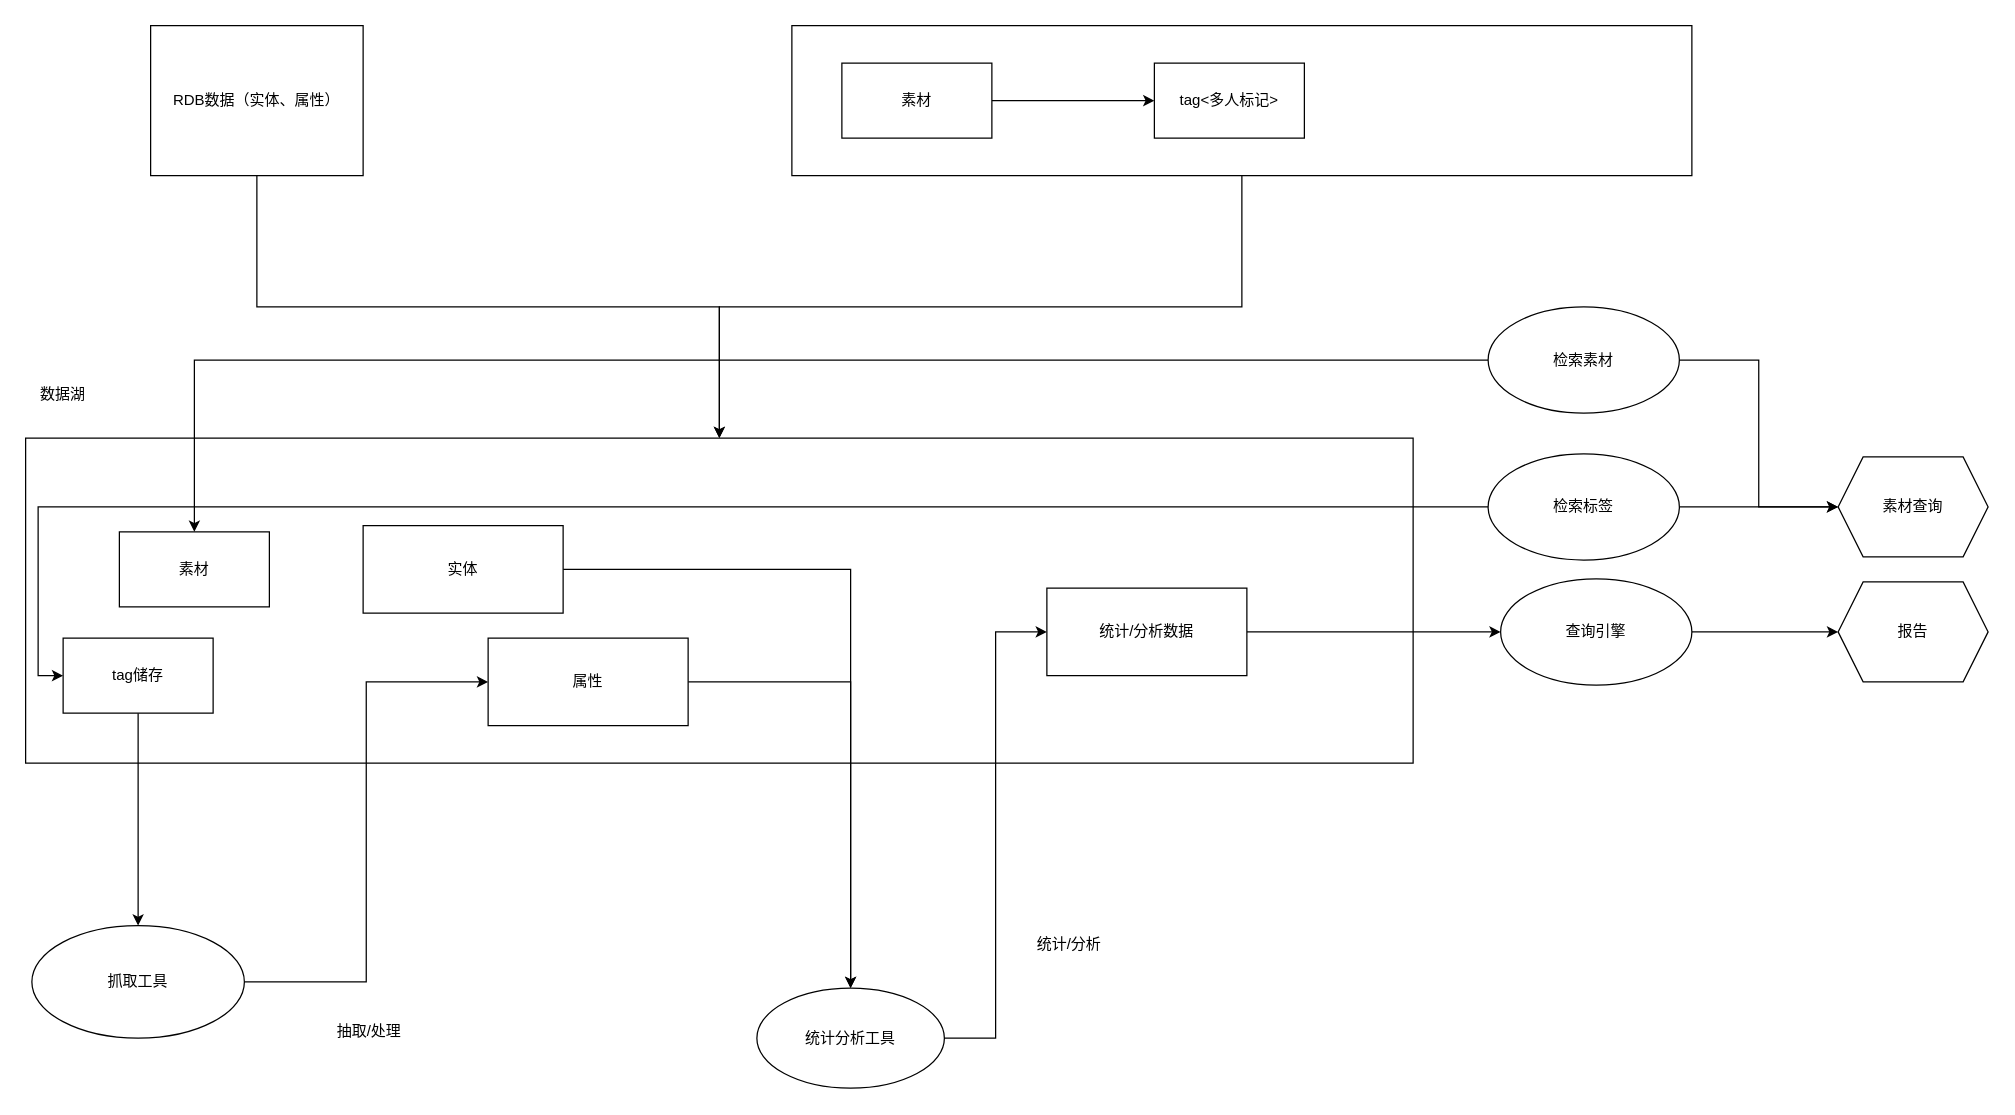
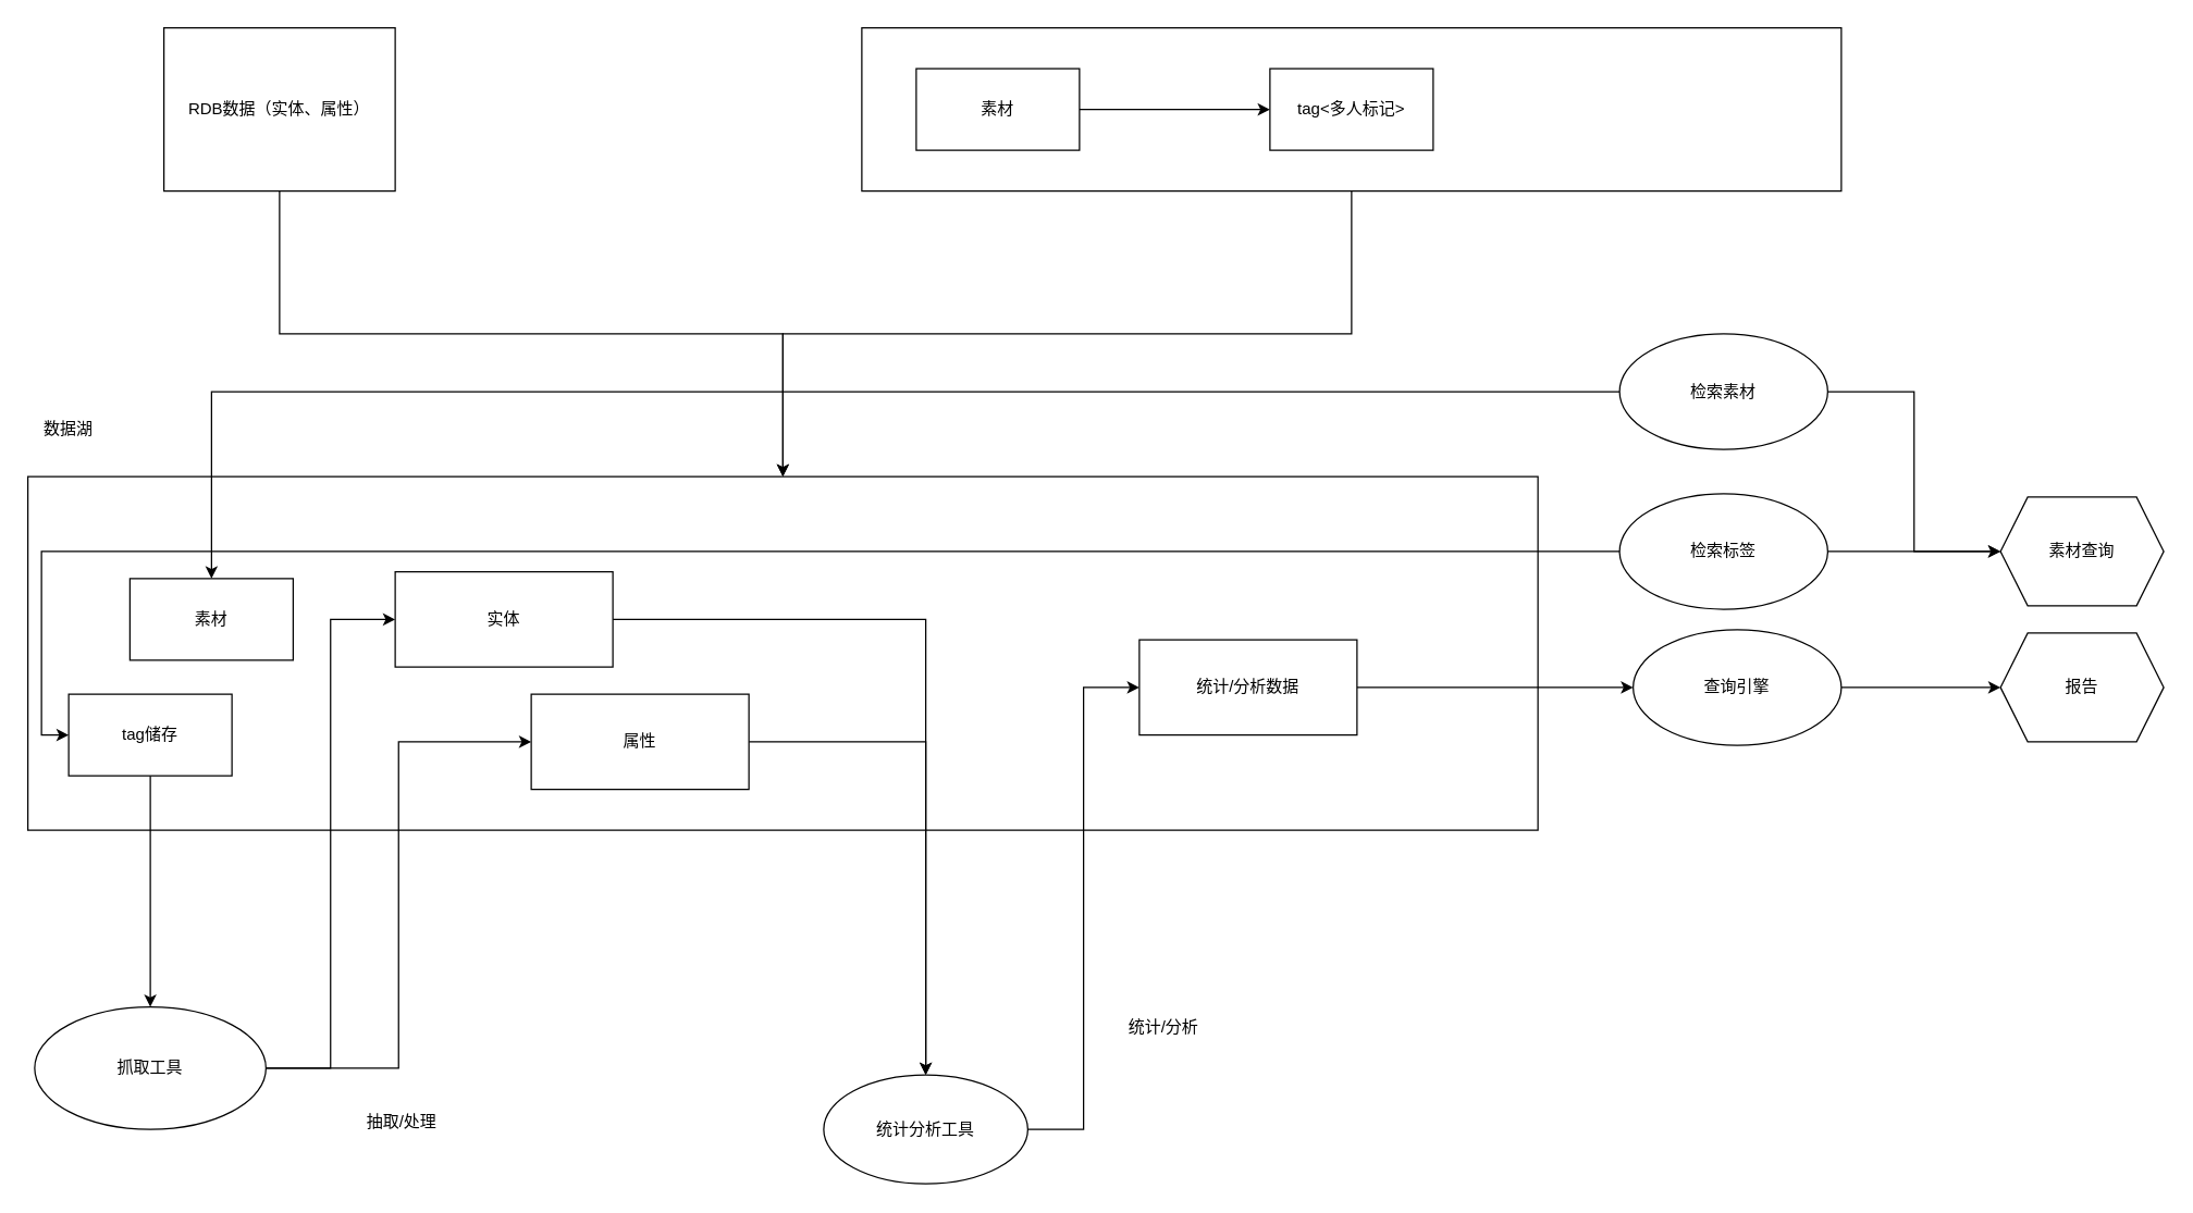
- <mxCell id="6" value="tag&amp;lt;多人标记&amp;gt;" style="rounded=0;whiteSpace=wrap;html=1;" parent="1" vertex="1"><mxGeometry x="923" y="50" width="120" height="60" as="geometry" /></mxCell>
+ <mxCell id="6" value="tag&amp;lt;多人标记&amp;gt;" style="rounded=0;whiteSpace=wrap;html=1;" parent="1" vertex="1"><mxGeometry x="933" y="50" width="120" height="60" as="geometry" /></mxCell>
+ <mxCell id="12" style="edgeStyle=orthogonalEdgeStyle;rounded=0;orthogonalLoop=1;jettySize=auto;html=1;exitX=1;exitY=0.5;exitDx=0;exitDy=0;entryX=0;entryY=0.5;entryDx=0;entryDy=0;" parent="1" source="22" target="15" edge="1"><mxGeometry relative="1" as="geometry"><mxPoint x="250" y="700" as="sourcePoint" /></mxGeometry></mxCell>
